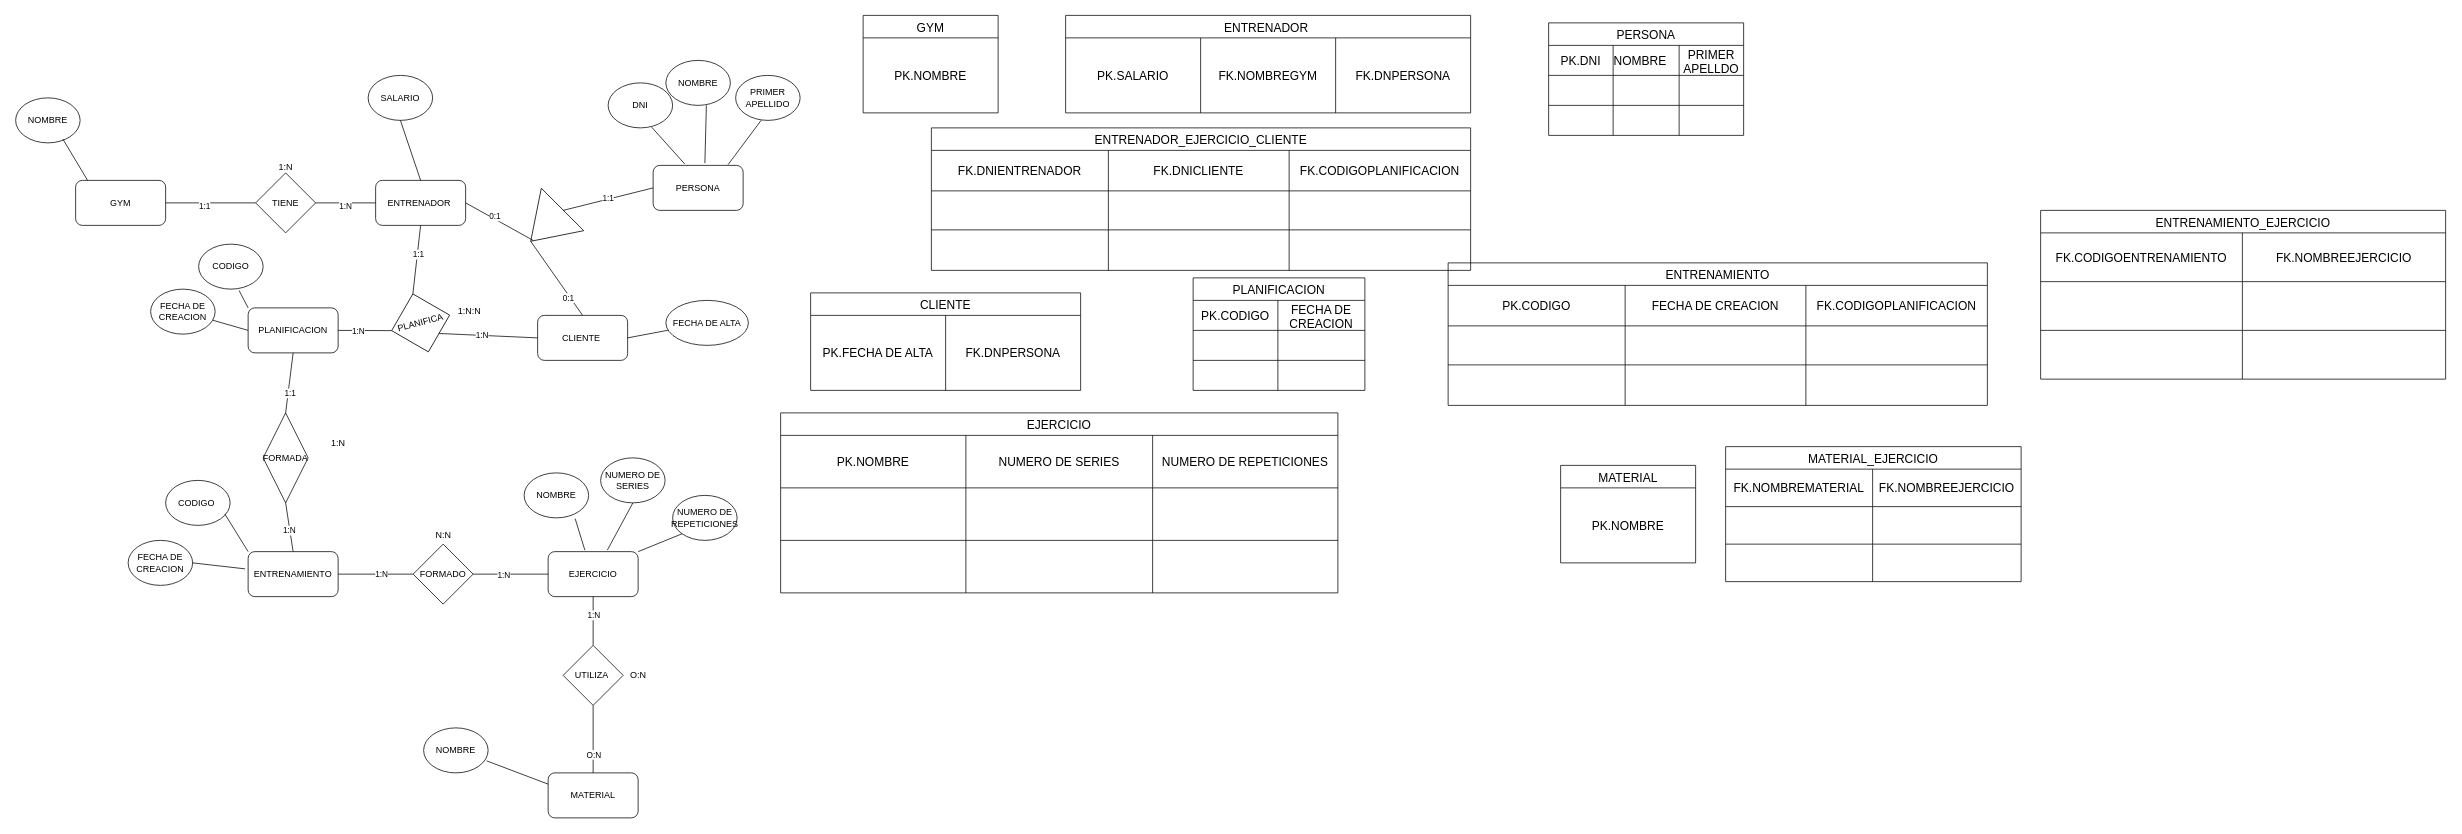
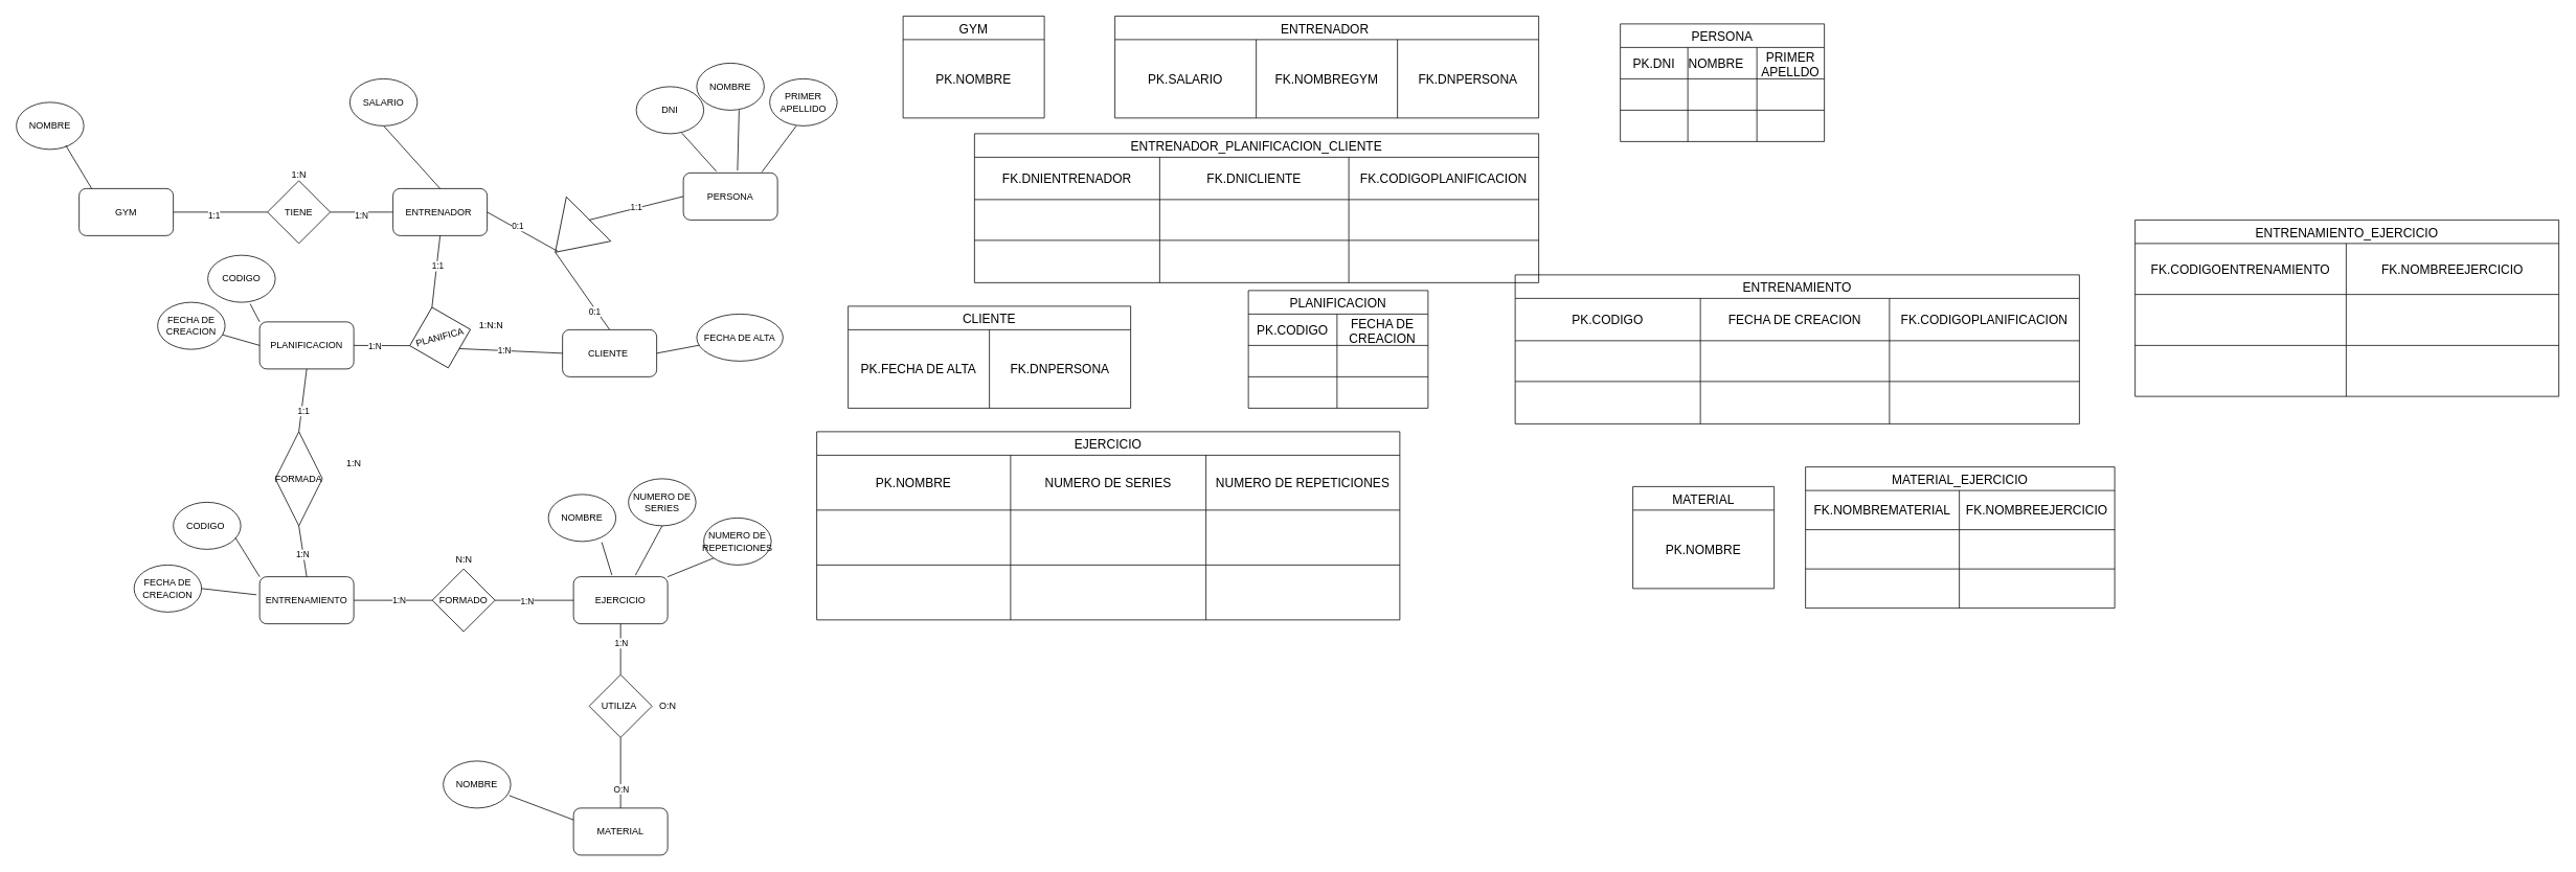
- <mxCell id="7" value="SALARIO" style="ellipse;whiteSpace=wrap;html=1;" parent="1" vertex="1"><mxGeometry x="490" y="100" width="86" height="60" as="geometry" /></mxCell>
+ <mxCell id="7" value="SALARIO" style="ellipse;whiteSpace=wrap;html=1;" parent="1" vertex="1"><mxGeometry x="445" y="100" width="86" height="60" as="geometry" /></mxCell>
- <mxCell id="151" value="ENTRENADOR_EJERCICIO_CLIENTE" style="shape=table;startSize=30;container=1;collapsible=0;childLayout=tableLayout;strokeColor=default;fontSize=16;" vertex="1" parent="1"><mxGeometry x="1241" y="170" width="719" height="190" as="geometry" /></mxCell>
+ <mxCell id="151" value="ENTRENADOR_PLANIFICACION_CLIENTE" style="shape=table;startSize=30;container=1;collapsible=0;childLayout=tableLayout;strokeColor=default;fontSize=16;" vertex="1" parent="1"><mxGeometry x="1241" y="170" width="719" height="190" as="geometry" /></mxCell>
